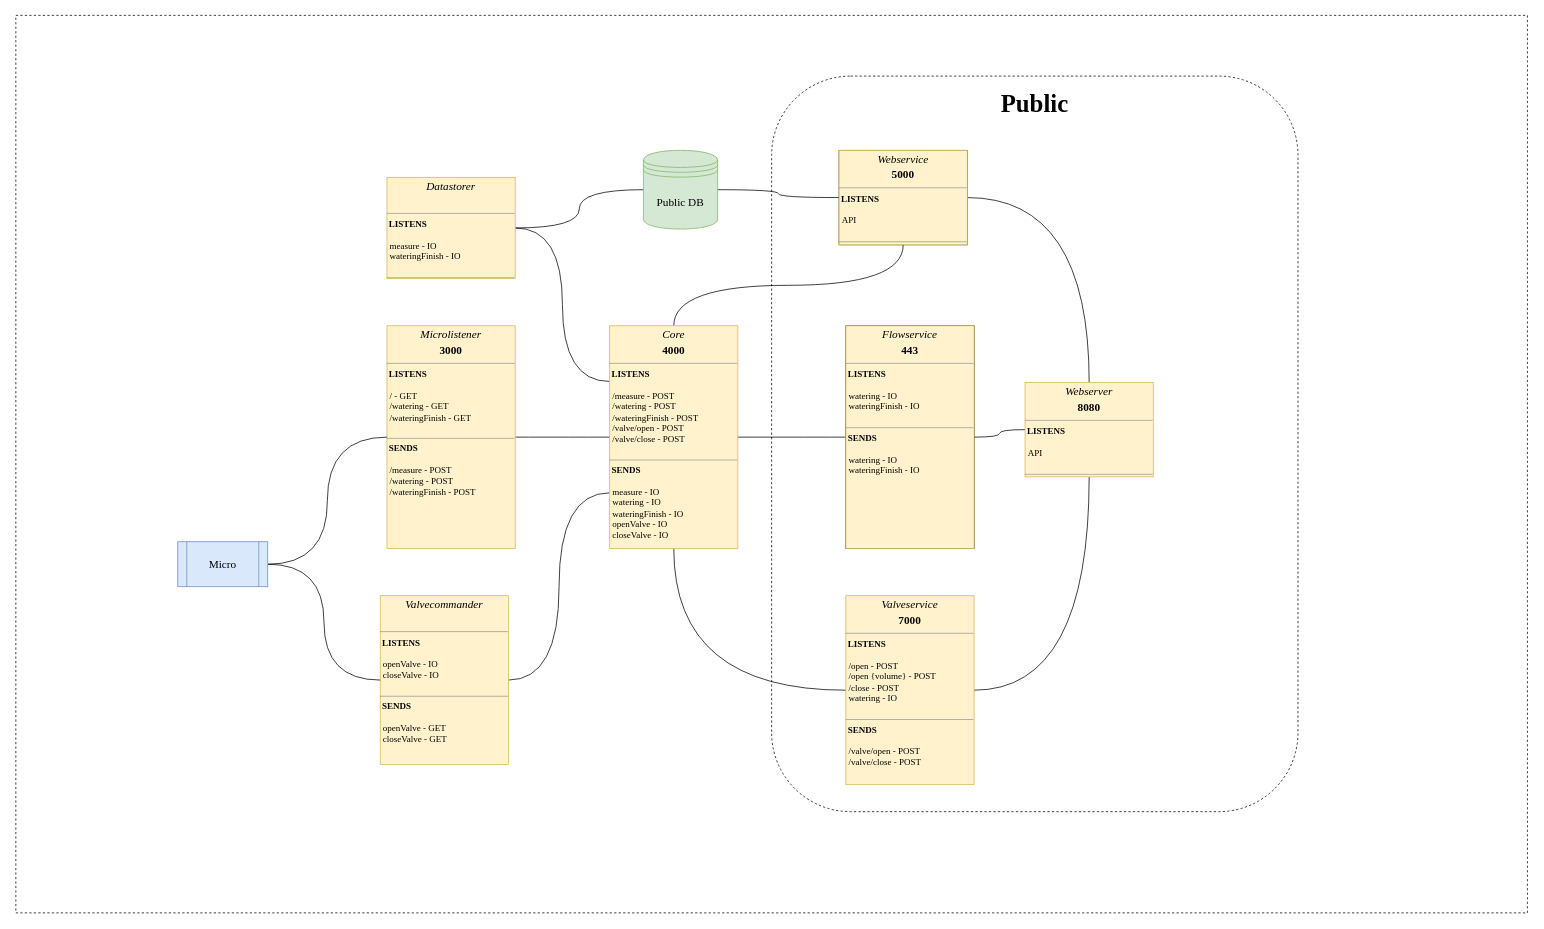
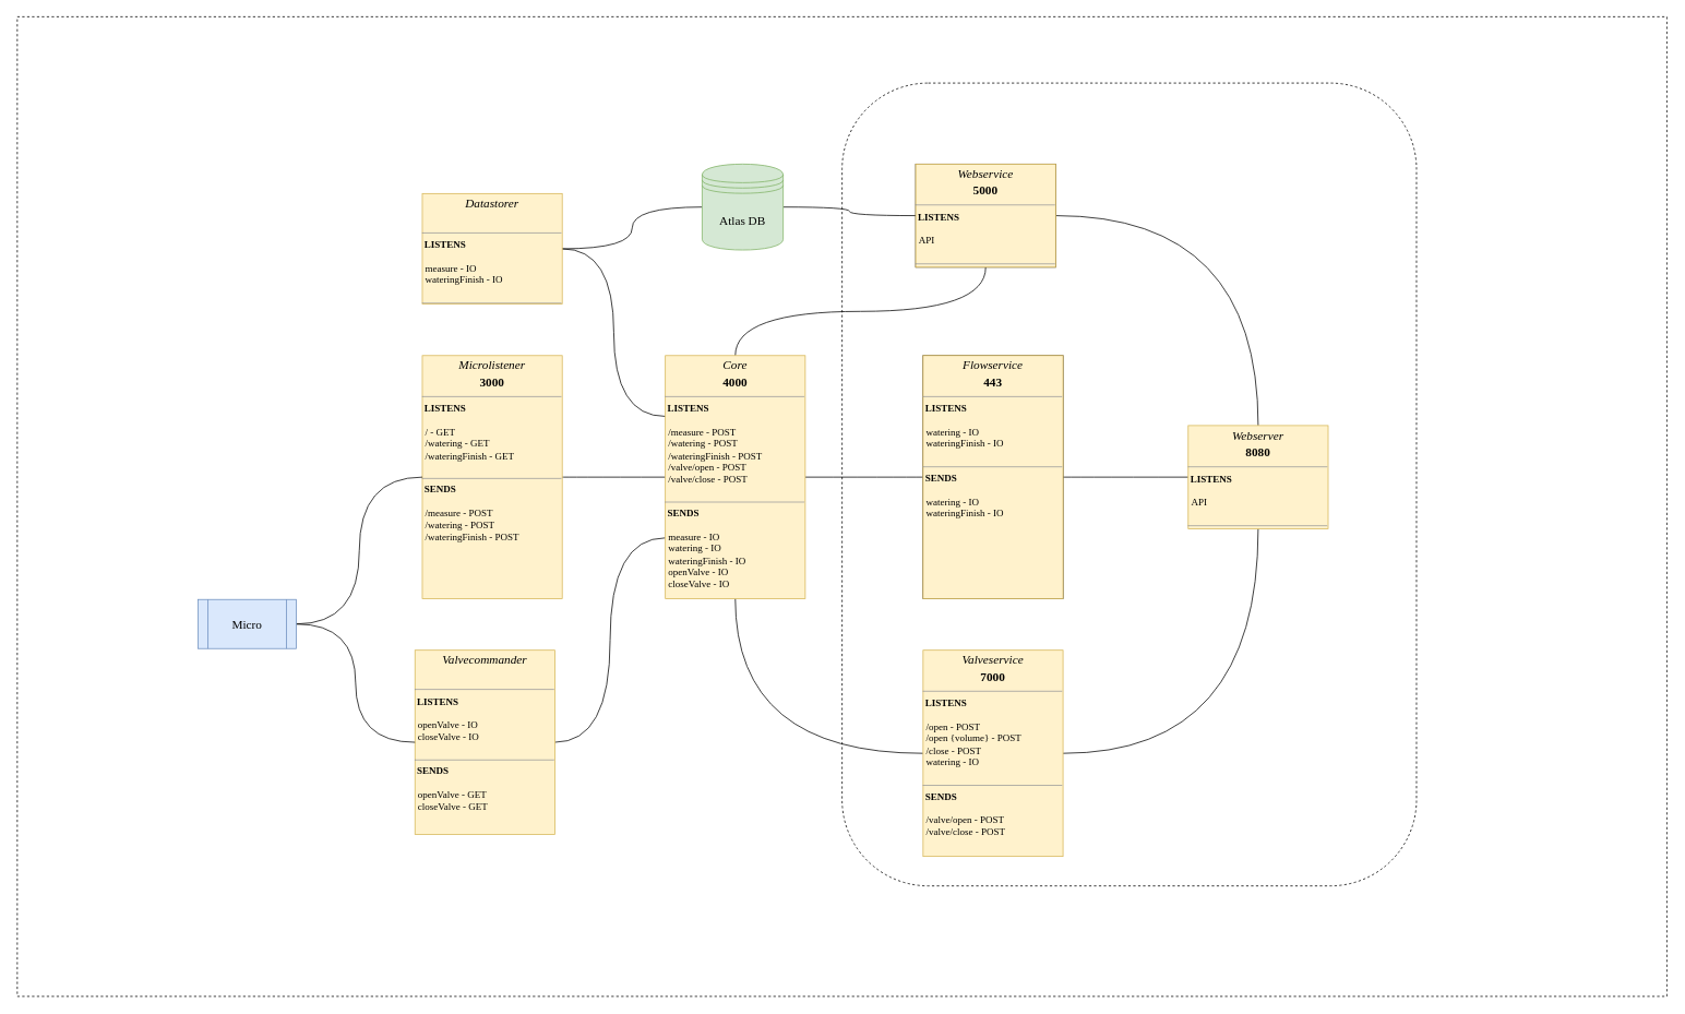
- <mxCell id="29" value="&lt;font face=&quot;Lucida Console&quot; size=&quot;1&quot;&gt;&lt;b style=&quot;font-size: 33px&quot;&gt;Public&lt;/b&gt;&lt;/font&gt;" style="text;html=1;strokeColor=none;fillColor=none;align=center;verticalAlign=middle;whiteSpace=wrap;rounded=0;dashed=1;" parent="1" vertex="1"><mxGeometry x="1359" y="128" width="40" height="20" as="geometry" /></mxCell>
- <mxCell id="22" value="&lt;font style=&quot;font-size: 15px&quot; face=&quot;Lucida Console&quot;&gt;Public DB&lt;/font&gt;" style="shape=datastore;whiteSpace=wrap;html=1;strokeWidth=1;fillColor=#d5e8d4;strokeColor=#82b366;" parent="1" vertex="1"><mxGeometry x="857" y="200" width="99" height="105" as="geometry" /></mxCell>
+ <mxCell id="22" value="&lt;font style=&quot;font-size: 15px&quot; face=&quot;Lucida Console&quot;&gt;Atlas DB&lt;/font&gt;" style="shape=datastore;whiteSpace=wrap;html=1;strokeWidth=1;fillColor=#d5e8d4;strokeColor=#82b366;" parent="1" vertex="1"><mxGeometry x="857" y="200" width="99" height="105" as="geometry" /></mxCell>
- <mxCell id="19" value="&lt;p style=&quot;margin: 4px 0px 0px ; text-align: center ; font-size: 15px ; line-height: 100%&quot;&gt;&lt;i&gt;&lt;font style=&quot;font-size: 15px&quot; face=&quot;Lucida Console&quot;&gt;Webserver&lt;/font&gt;&lt;/i&gt;&lt;/p&gt;&lt;p style=&quot;margin: 4px 0px 0px ; text-align: center ; font-size: 15px&quot;&gt;&lt;b&gt;&lt;font style=&quot;font-size: 15px&quot; face=&quot;Lucida Console&quot;&gt;8080&lt;/font&gt;&lt;/b&gt;&lt;/p&gt;&lt;hr size=&quot;1&quot; style=&quot;font-size: 15px&quot;&gt;&lt;font face=&quot;Lucida Console&quot;&gt;&lt;b&gt;&amp;nbsp;LISTENS&lt;/b&gt;&lt;br&gt;&lt;br&gt;&lt;/font&gt;&lt;p style=&quot;margin: 0px ; margin-left: 4px&quot;&gt;&lt;font face=&quot;Lucida Console&quot;&gt;API&lt;/font&gt;&lt;/p&gt;&lt;p style=&quot;margin: 0px ; margin-left: 4px&quot;&gt;&lt;font face=&quot;Lucida Console&quot;&gt;&lt;br&gt;&lt;/font&gt;&lt;/p&gt;&lt;hr size=&quot;1&quot;&gt;" style="verticalAlign=top;align=left;overflow=fill;fontSize=12;fontFamily=Helvetica;html=1;strokeWidth=1;fillColor=#fff2cc;strokeColor=#d6b656;" parent="1" vertex="1"><mxGeometry x="1366" y="509.5" width="171" height="126" as="geometry" /></mxCell>
+ <mxCell id="19" value="&lt;p style=&quot;margin: 4px 0px 0px ; text-align: center ; font-size: 15px ; line-height: 100%&quot;&gt;&lt;i&gt;&lt;font style=&quot;font-size: 15px&quot; face=&quot;Lucida Console&quot;&gt;Webserver&lt;/font&gt;&lt;/i&gt;&lt;/p&gt;&lt;p style=&quot;margin: 4px 0px 0px ; text-align: center ; font-size: 15px&quot;&gt;&lt;b&gt;&lt;font style=&quot;font-size: 15px&quot; face=&quot;Lucida Console&quot;&gt;8080&lt;/font&gt;&lt;/b&gt;&lt;/p&gt;&lt;hr size=&quot;1&quot; style=&quot;font-size: 15px&quot;&gt;&lt;font face=&quot;Lucida Console&quot;&gt;&lt;b&gt;&amp;nbsp;LISTENS&lt;/b&gt;&lt;br&gt;&lt;br&gt;&lt;/font&gt;&lt;p style=&quot;margin: 0px ; margin-left: 4px&quot;&gt;&lt;font face=&quot;Lucida Console&quot;&gt;API&lt;/font&gt;&lt;/p&gt;&lt;p style=&quot;margin: 0px ; margin-left: 4px&quot;&gt;&lt;font face=&quot;Lucida Console&quot;&gt;&lt;br&gt;&lt;/font&gt;&lt;/p&gt;&lt;hr size=&quot;1&quot;&gt;" style="verticalAlign=top;align=left;overflow=fill;fontSize=12;fontFamily=Helvetica;html=1;strokeWidth=1;fillColor=#fff2cc;strokeColor=#d6b656;" parent="1" vertex="1"><mxGeometry x="1451" y="519.5" width="171" height="126" as="geometry" /></mxCell>
- <mxCell id="25" value="&lt;font face=&quot;Lucida Console&quot; style=&quot;font-size: 15px&quot;&gt;Micro&lt;/font&gt;" style="shape=process;whiteSpace=wrap;html=1;backgroundOutline=1;strokeWidth=1;fillColor=#dae8fc;strokeColor=#6c8ebf;" parent="1" vertex="1"><mxGeometry x="236" y="722" width="120" height="60" as="geometry" /></mxCell>
+ <mxCell id="25" value="&lt;font face=&quot;Lucida Console&quot; style=&quot;font-size: 15px&quot;&gt;Micro&lt;/font&gt;" style="shape=process;whiteSpace=wrap;html=1;backgroundOutline=1;strokeWidth=1;fillColor=#dae8fc;strokeColor=#6c8ebf;" parent="1" vertex="1"><mxGeometry x="241" y="732" width="120" height="60" as="geometry" /></mxCell>
